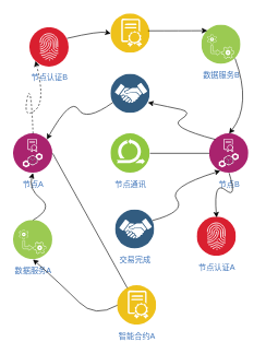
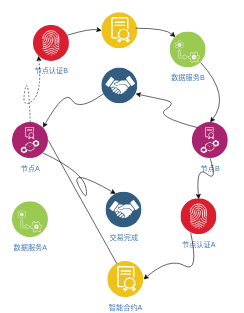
- <mxCell id="9" value="数据服务B" style="aspect=fixed;perimeter=ellipsePerimeter;html=1;align=center;shadow=0;dashed=0;fontColor=#4277BB;labelBackgroundColor=#ffffff;fontSize=12;spacingTop=3;image;image=img/lib/ibm/blockchain/services.svg;" vertex="1" parent="1"><mxGeometry x="308" y="37" width="60" height="60" as="geometry" /></mxCell>
+ <mxCell id="9" value="数据服务B" style="aspect=fixed;perimeter=ellipsePerimeter;html=1;align=center;shadow=0;dashed=0;fontColor=#4277BB;labelBackgroundColor=#ffffff;fontSize=12;spacingTop=3;image;image=img/lib/ibm/blockchain/services.svg;" vertex="1" parent="1"><mxGeometry x="283" y="52" width="60" height="60" as="geometry" /></mxCell>
- <mxCell id="8" value="节点认证B" style="aspect=fixed;perimeter=ellipsePerimeter;html=1;align=center;shadow=0;dashed=0;fontColor=#4277BB;labelBackgroundColor=#ffffff;fontSize=12;spacingTop=3;image;image=img/lib/ibm/blockchain/identity_access_manager.svg;" vertex="1" parent="1"><mxGeometry x="45" y="41" width="60" height="60" as="geometry" /></mxCell>
+ <mxCell id="8" value="节点认证B" style="aspect=fixed;perimeter=ellipsePerimeter;html=1;align=center;shadow=0;dashed=0;fontColor=#4277BB;labelBackgroundColor=#ffffff;fontSize=12;spacingTop=3;image;image=img/lib/ibm/blockchain/identity_access_manager.svg;" vertex="1" parent="1"><mxGeometry x="55" y="41" width="60" height="60" as="geometry" /></mxCell>
- <mxCell id="2" value="节点通讯" style="aspect=fixed;perimeter=ellipsePerimeter;html=1;align=center;shadow=0;dashed=0;fontColor=#4277BB;labelBackgroundColor=#ffffff;fontSize=12;spacingTop=3;image;image=img/lib/ibm/blockchain/communication.svg;" vertex="1" parent="1"><mxGeometry x="169" y="203" width="60" height="60" as="geometry" /></mxCell>
- <mxCell id="12" value="" style="endArrow=none;html=1;exitX=1;exitY=0.5;exitDx=0;exitDy=0;entryX=0;entryY=0.5;entryDx=0;entryDy=0;" edge="1" parent="1" source="2" target="4"><mxGeometry width="50" height="50" relative="1" as="geometry"><mxPoint x="224" y="268" as="sourcePoint" /><mxPoint x="274" y="218" as="targetPoint" /></mxGeometry></mxCell>
- <mxCell id="26" value="" style="curved=1;endArrow=classic;html=1;entryX=0.25;entryY=1;entryDx=0;entryDy=0;exitX=1;exitY=0.25;exitDx=0;exitDy=0;" edge="1" parent="1" source="5" target="4"><mxGeometry width="50" height="50" relative="1" as="geometry"><mxPoint x="234" y="356" as="sourcePoint" /><mxPoint x="284" y="306" as="targetPoint" /><Array as="points"><mxPoint x="284" y="322" /><mxPoint x="256" y="285" /></Array></mxGeometry></mxCell>
- <mxCell id="24" value="" style="curved=1;endArrow=classic;html=1;exitX=0.5;exitY=0;exitDx=0;exitDy=0;entryX=0.5;entryY=1;entryDx=0;entryDy=0;" edge="1" parent="1" source="7" target="3"><mxGeometry width="50" height="50" relative="1" as="geometry"><mxPoint x="31" y="317" as="sourcePoint" /><mxPoint x="81" y="267" as="targetPoint" /><Array as="points"><mxPoint x="81" y="317" /><mxPoint x="43" y="288" /></Array></mxGeometry></mxCell>
+ <mxCell id="25" value="" style="curved=1;endArrow=classic;html=1;exitX=1;exitY=1;exitDx=0;exitDy=0;entryX=0.25;entryY=0;entryDx=0;entryDy=0;" edge="1" parent="1" source="3" target="5"><mxGeometry width="50" height="50" relative="1" as="geometry"><mxPoint x="114" y="349" as="sourcePoint" /><mxPoint x="164" y="299" as="targetPoint" /><Array as="points"><mxPoint x="139" y="286" /><mxPoint x="147" y="340" /><mxPoint x="114" y="277" /></Array></mxGeometry></mxCell>
- <mxCell id="23" value="" style="curved=1;endArrow=classic;html=1;entryX=0.5;entryY=1;entryDx=0;entryDy=0;exitX=0;exitY=0.5;exitDx=0;exitDy=0;" edge="1" parent="1" source="10" target="7"><mxGeometry width="50" height="50" relative="1" as="geometry"><mxPoint x="95" y="485" as="sourcePoint" /><mxPoint x="145" y="435" as="targetPoint" /><Array as="points"><mxPoint x="145" y="485" /><mxPoint x="95" y="435" /></Array></mxGeometry></mxCell>
+ <mxCell id="22" value="" style="curved=1;endArrow=classic;html=1;exitX=0.25;exitY=1;exitDx=0;exitDy=0;entryX=1;entryY=0.5;entryDx=0;entryDy=0;" edge="1" parent="1" source="6" target="10"><mxGeometry width="50" height="50" relative="1" as="geometry"><mxPoint x="282" y="478" as="sourcePoint" /><mxPoint x="332" y="428" as="targetPoint" /><Array as="points"><mxPoint x="332" y="456" /><mxPoint x="282" y="428" /></Array></mxGeometry></mxCell>
